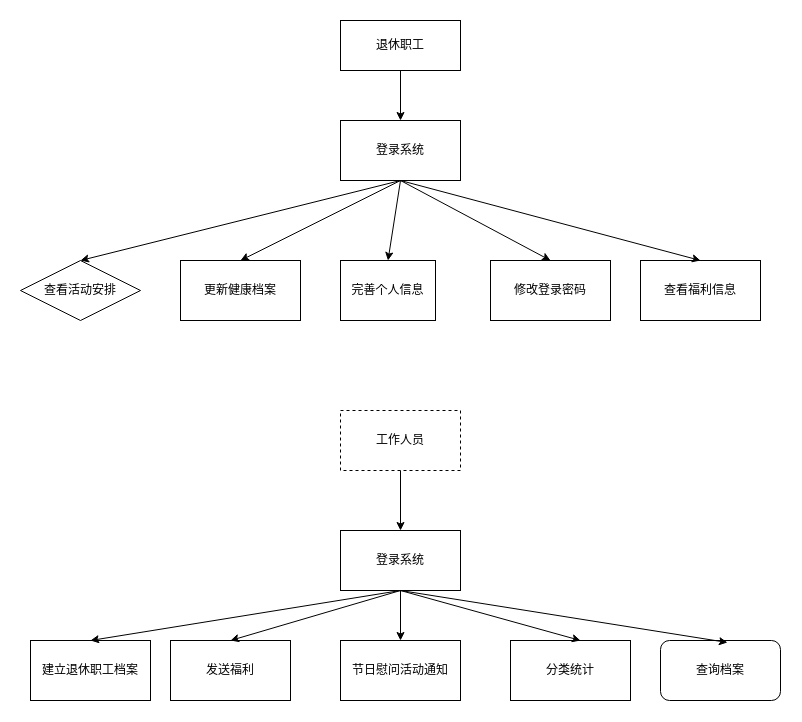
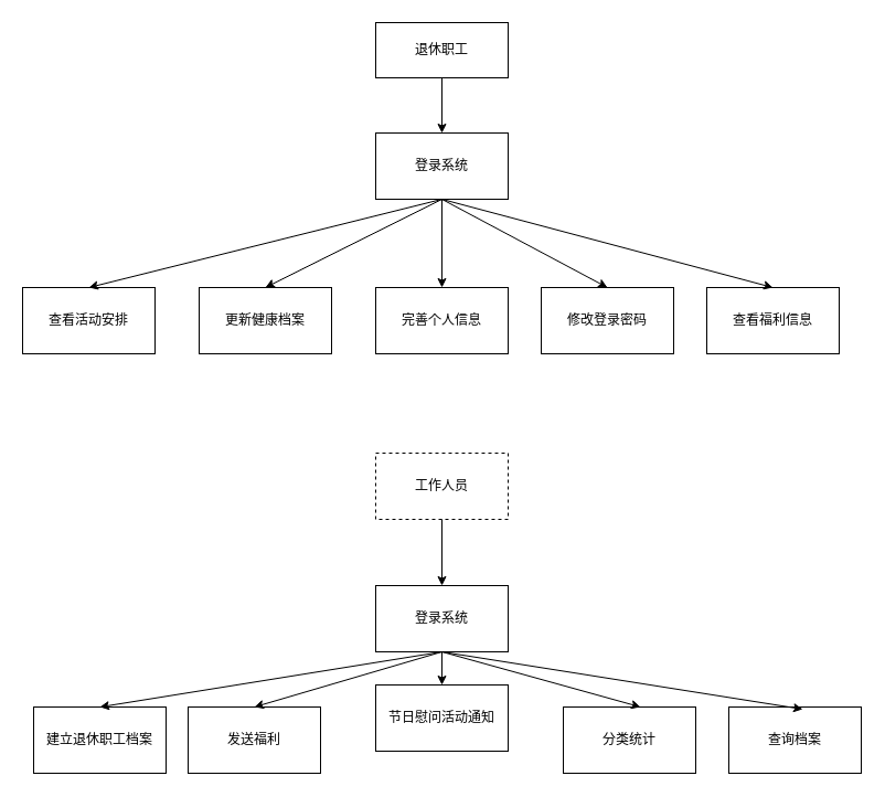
- <mxCell id="5" value="查看活动安排" style="rhombus;whiteSpace=wrap;html=1;fontFamily=Helvetica;align=center;" vertex="1" parent="1"><mxGeometry x="20" y="260" width="120" height="60" as="geometry" /></mxCell>
+ <mxCell id="5" value="查看活动安排" style="rounded=0;whiteSpace=wrap;html=1;fontFamily=Helvetica;align=center;" vertex="1" parent="1"><mxGeometry x="20" y="260" width="120" height="60" as="geometry" /></mxCell>
- <mxCell id="7" value="完善个人信息" style="rounded=0;whiteSpace=wrap;html=1;fontFamily=Helvetica;align=center;" vertex="1" parent="1"><mxGeometry x="340" y="260" width="95" height="60" as="geometry" /></mxCell>
+ <mxCell id="7" value="完善个人信息" style="rounded=0;whiteSpace=wrap;html=1;fontFamily=Helvetica;align=center;" vertex="1" parent="1"><mxGeometry x="340" y="260" width="120" height="60" as="geometry" /></mxCell>
- <mxCell id="18" value="节日慰问活动通知" style="rounded=0;whiteSpace=wrap;html=1;fontFamily=Helvetica;align=center;" vertex="1" parent="1"><mxGeometry x="340" y="640" width="120" height="60" as="geometry" /></mxCell>
+ <mxCell id="18" value="节日慰问活动通知" style="rounded=0;whiteSpace=wrap;html=1;fontFamily=Helvetica;align=center;" vertex="1" parent="1"><mxGeometry x="340" y="620" width="120" height="60" as="geometry" /></mxCell>
- <mxCell id="20" value="查询档案" style="whiteSpace=wrap;html=1;fontFamily=Helvetica;align=center;rounded=1;" vertex="1" parent="1"><mxGeometry x="660" y="640" width="120" height="60" as="geometry" /></mxCell>
+ <mxCell id="20" value="查询档案" style="rounded=0;whiteSpace=wrap;html=1;fontFamily=Helvetica;align=center;" vertex="1" parent="1"><mxGeometry x="660" y="640" width="120" height="60" as="geometry" /></mxCell>
